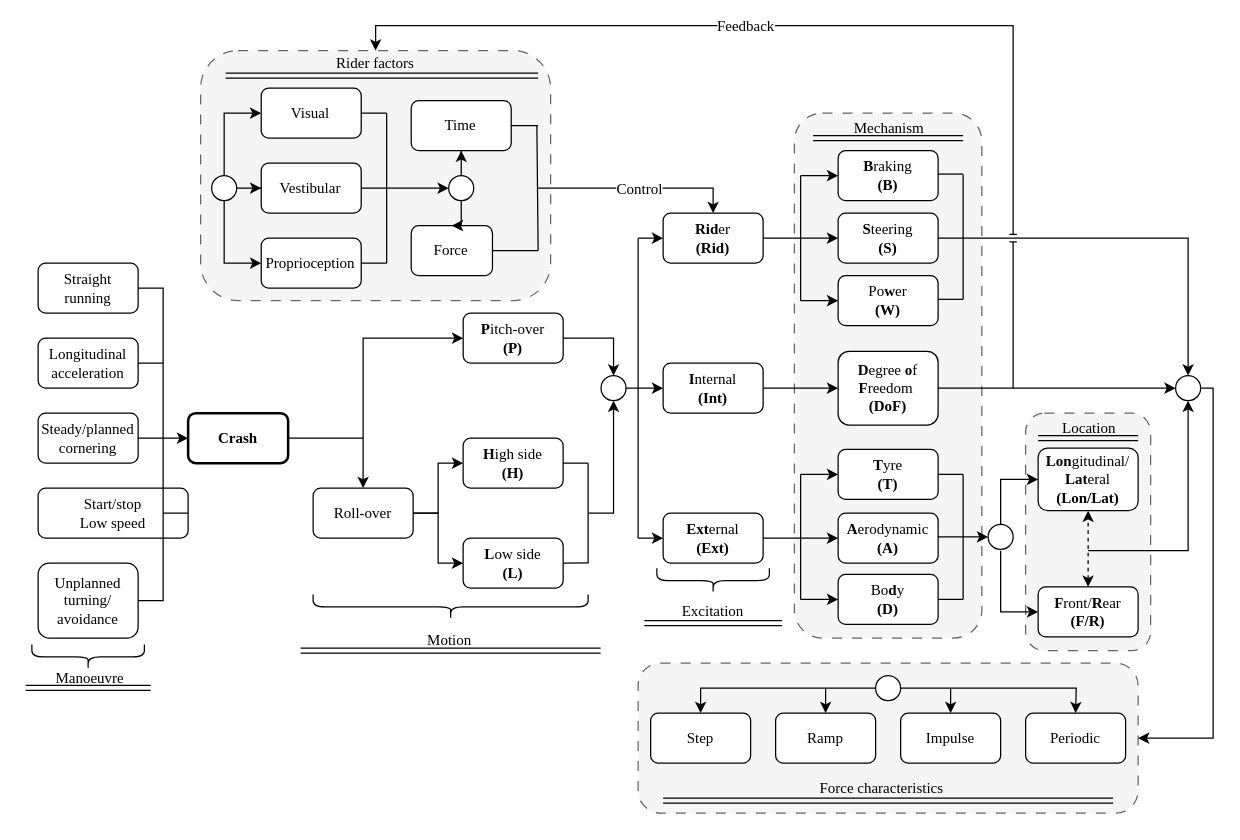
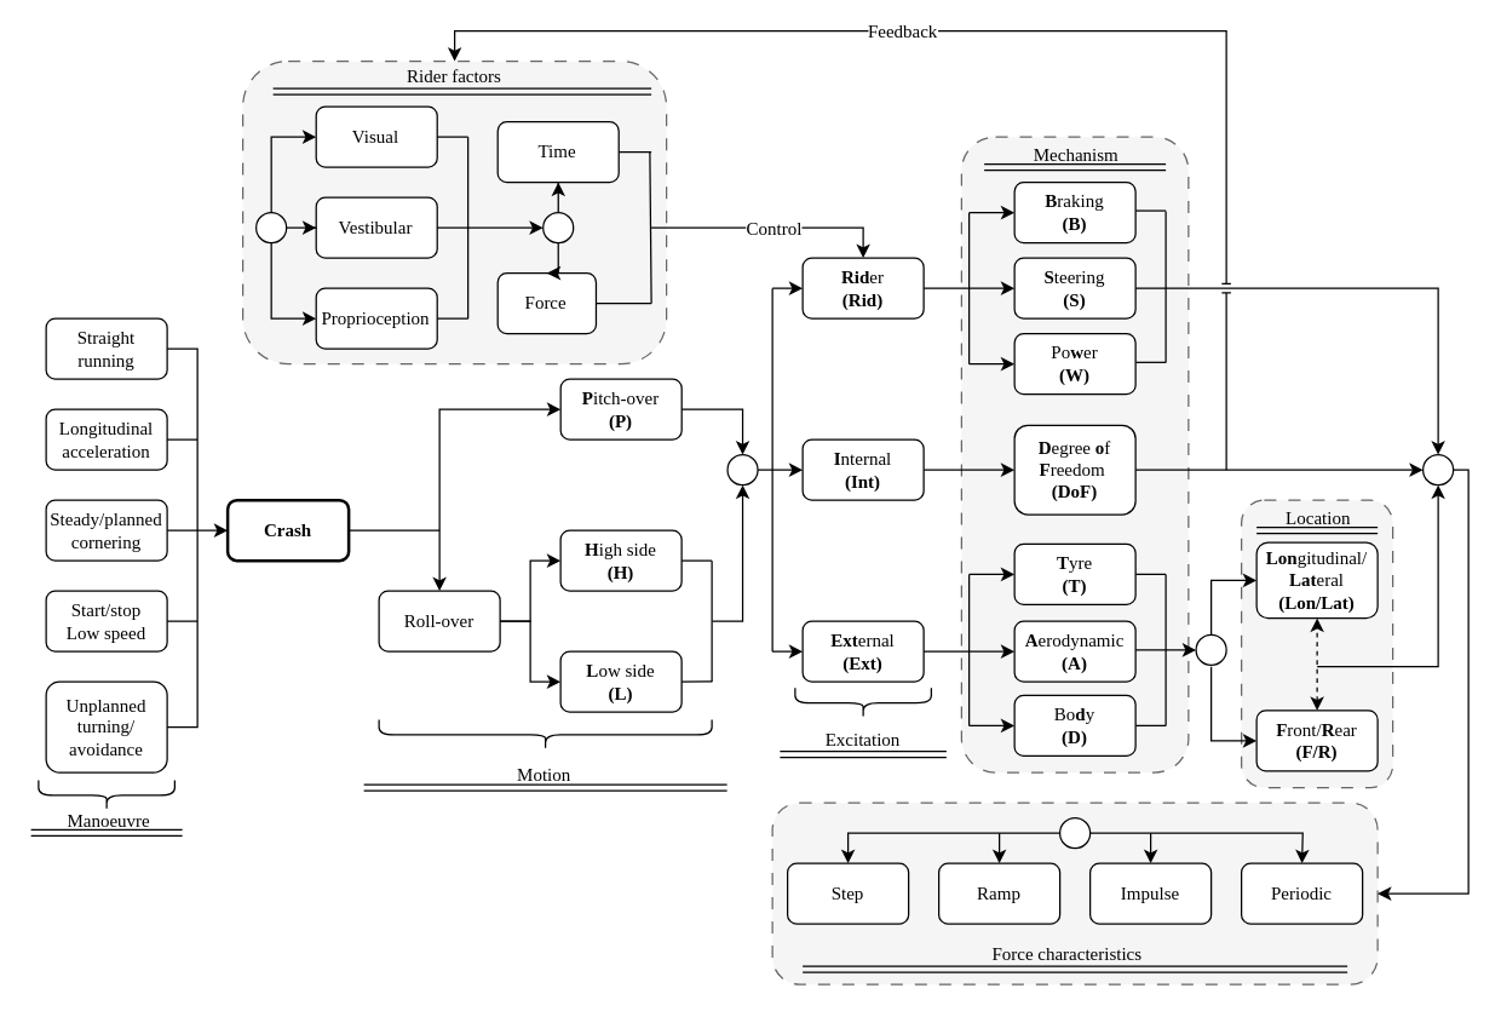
- <mxCell id="23" value="&lt;div&gt;Start/stop&lt;/div&gt;&lt;div&gt;Low speed&lt;/div&gt;" style="rounded=1;whiteSpace=wrap;html=1;fontFamily=Times New Roman;" parent="1" vertex="1"><mxGeometry x="30" y="390" width="120" height="40" as="geometry" /></mxCell>
+ <mxCell id="23" value="&lt;div&gt;Start/stop&lt;/div&gt;&lt;div&gt;Low speed&lt;/div&gt;" style="rounded=1;whiteSpace=wrap;html=1;fontFamily=Times New Roman;" parent="1" vertex="1"><mxGeometry x="30" y="390" width="80" height="40" as="geometry" /></mxCell>
